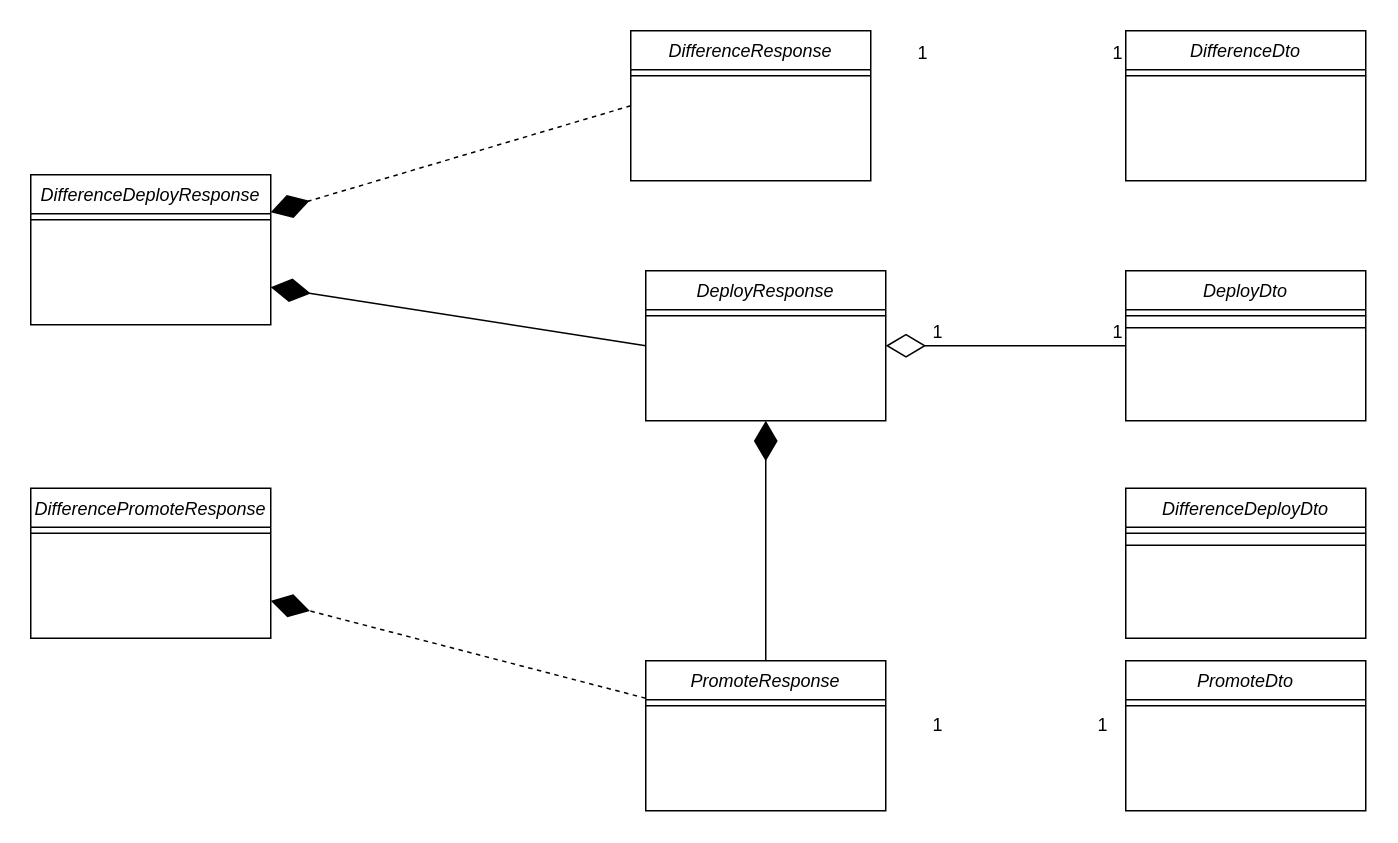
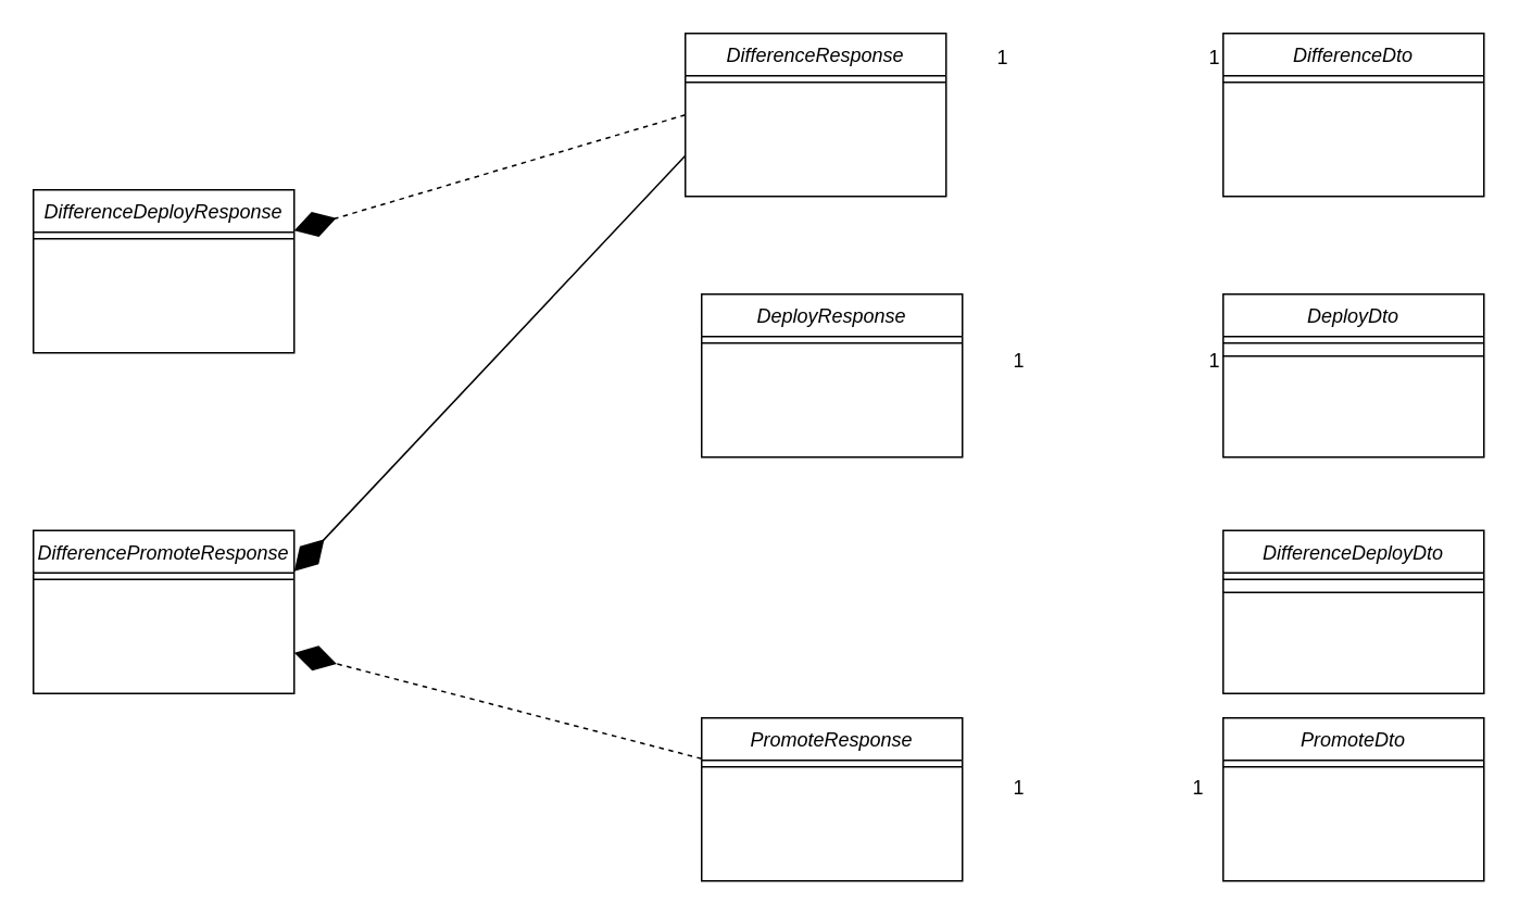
- <mxCell id="11" value="" style="endArrow=diamondThin;endFill=1;endSize=24;html=1;rounded=0;exitX=0;exitY=0.5;exitDx=0;exitDy=0;entryX=1;entryY=0.75;entryDx=0;entryDy=0;" parent="1" source="2" target="8" edge="1"><mxGeometry width="160" relative="1" as="geometry"><mxPoint x="430" y="80" as="sourcePoint" /><mxPoint x="300" y="160" as="targetPoint" /></mxGeometry></mxCell>
+ <mxCell id="14" value="" style="endArrow=diamondThin;endFill=1;endSize=24;html=1;rounded=0;entryX=1;entryY=0.25;entryDx=0;entryDy=0;exitX=0;exitY=0.75;exitDx=0;exitDy=0;" parent="1" source="4" target="12" edge="1"><mxGeometry width="160" relative="1" as="geometry"><mxPoint x="110" y="250" as="sourcePoint" /><mxPoint x="270" y="250" as="targetPoint" /></mxGeometry></mxCell>
- <mxCell id="24" value="" style="endArrow=diamondThin;endFill=0;endSize=24;html=1;rounded=0;entryX=1;entryY=0.5;entryDx=0;entryDy=0;exitX=0;exitY=0.5;exitDx=0;exitDy=0;" parent="1" source="19" target="2" edge="1"><mxGeometry width="160" relative="1" as="geometry"><mxPoint x="750" y="265.5" as="sourcePoint" /><mxPoint x="580" y="265.5" as="targetPoint" /></mxGeometry></mxCell>
- <mxCell id="16" value="" style="endArrow=diamondThin;endFill=1;endSize=24;html=1;rounded=0;entryX=0.5;entryY=1;entryDx=0;entryDy=0;exitX=0.5;exitY=0;exitDx=0;exitDy=0;" parent="1" source="6" target="2" edge="1"><mxGeometry width="160" relative="1" as="geometry"><mxPoint x="430" y="475" as="sourcePoint" /><mxPoint x="190" y="410" as="targetPoint" /></mxGeometry></mxCell>
